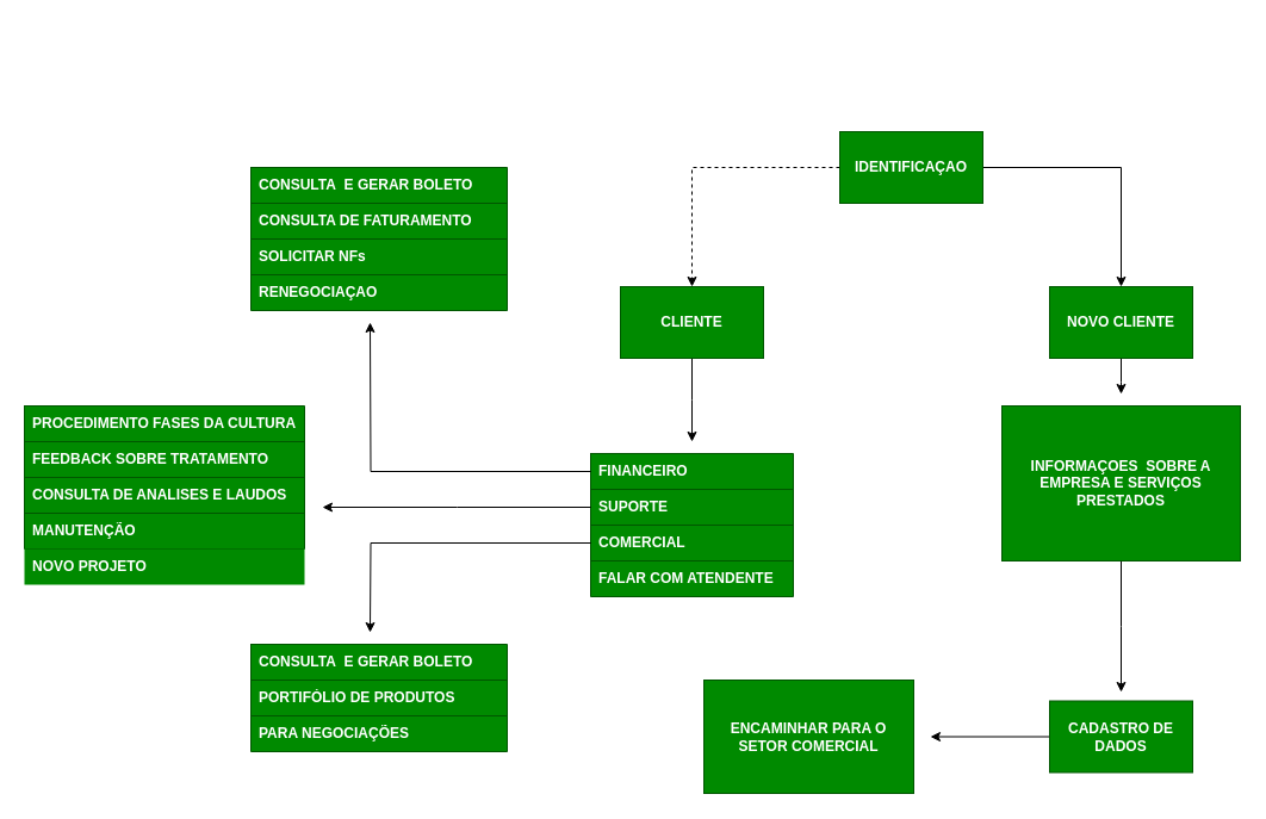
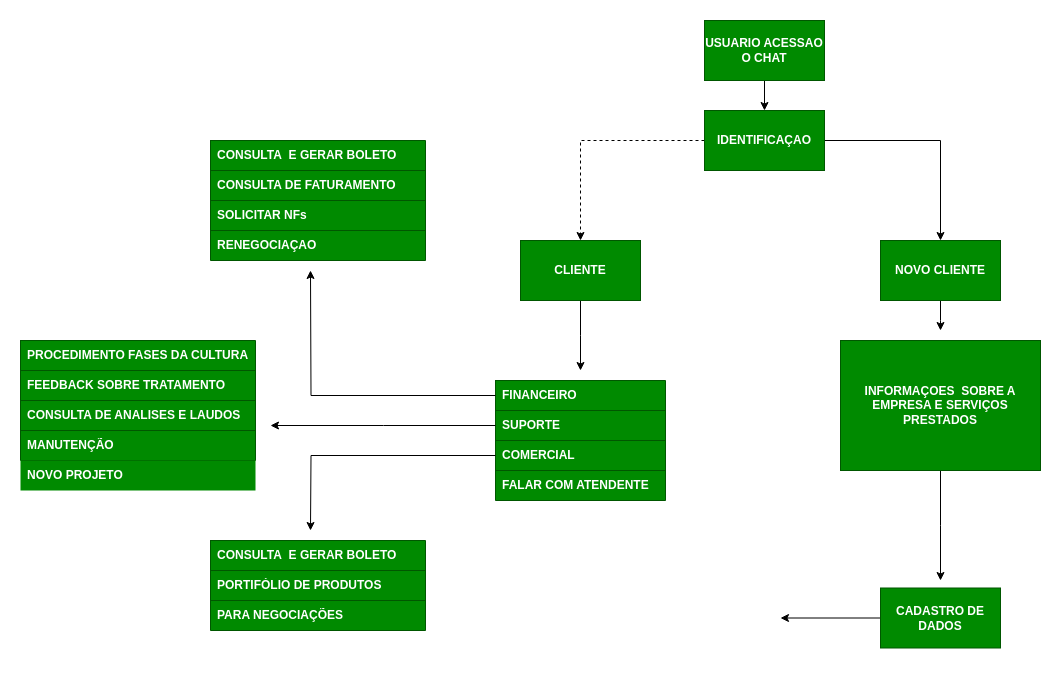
+ <mxCell id="3" value="&lt;b&gt;USUARIO ACESSAO O CHAT&lt;/b&gt;" style="rounded=0;whiteSpace=wrap;html=1;fillColor=#008a00;strokeColor=#005700;fontColor=#ffffff;" vertex="1" parent="1"><mxGeometry x="704" width="120" height="60" as="geometry" y="20" /></mxCell>
+ <mxCell id="2" style="edgeStyle=orthogonalEdgeStyle;rounded=0;orthogonalLoop=1;jettySize=auto;html=1;entryX=0.5;entryY=0;entryDx=0;entryDy=0;" edge="1" parent="1" source="3" target="10"><mxGeometry relative="1" as="geometry" /></mxCell>
- <mxCell id="53" value="ENCAMINHAR PARA O SETOR COMERCIAL" style="rounded=0;whiteSpace=wrap;html=1;fillColor=#008a00;fontColor=#ffffff;strokeColor=#005700;fontStyle=1" vertex="1" parent="1"><mxGeometry x="590" y="570" width="176" height="95" as="geometry" /></mxCell>
